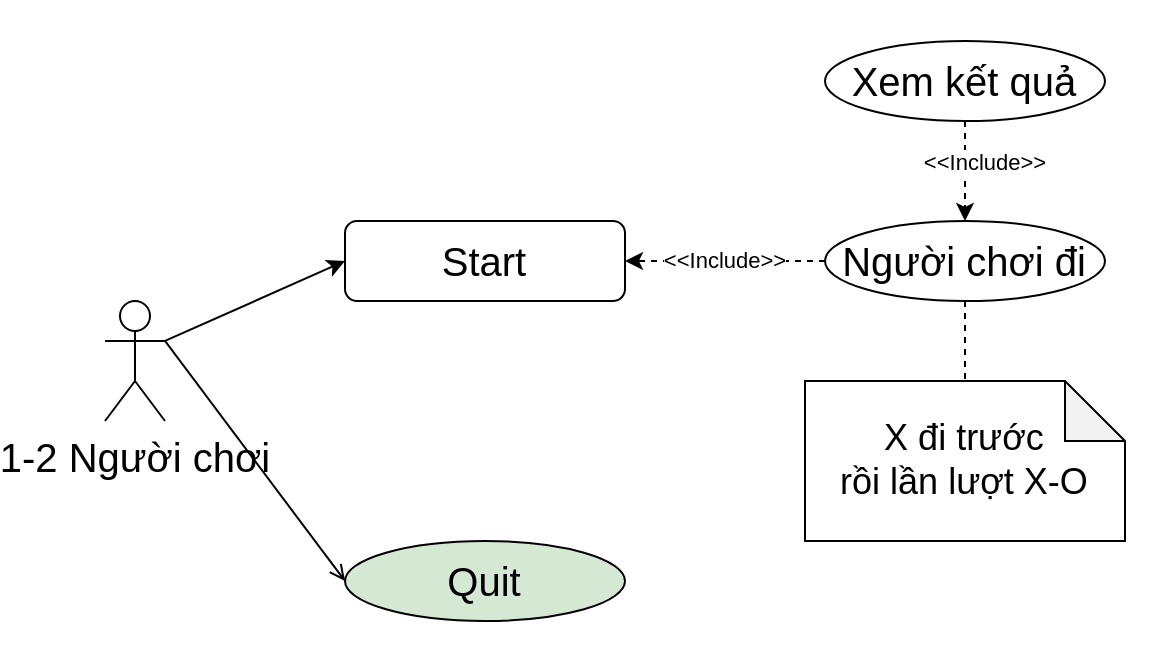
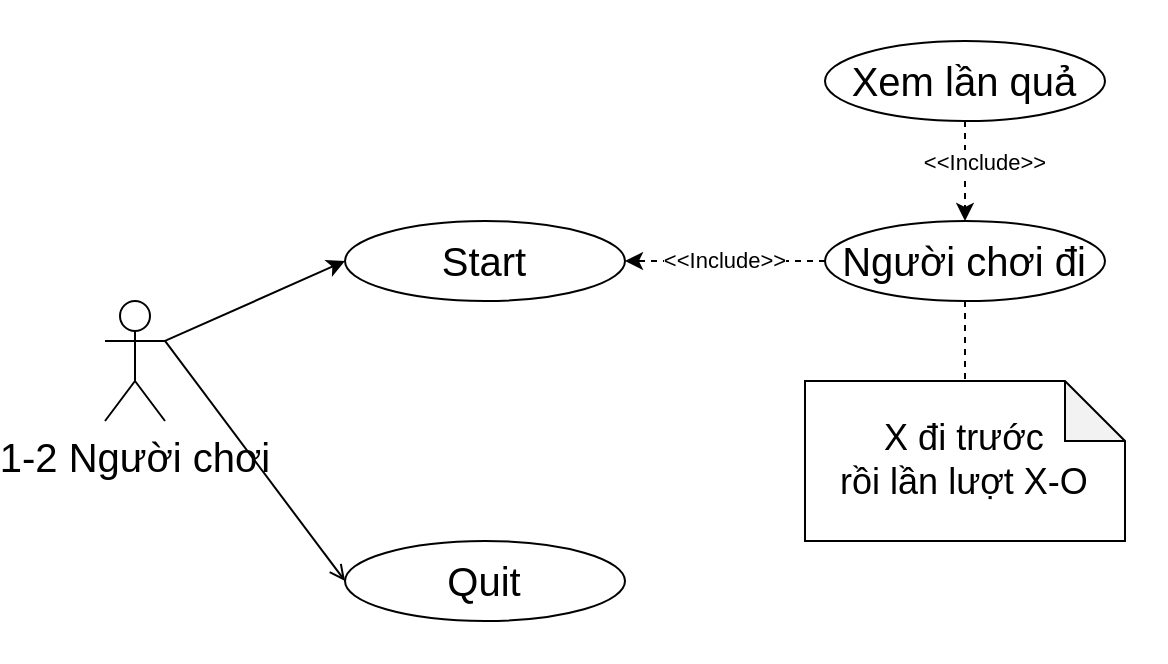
- <mxCell id="10" value="Xem kết quả" style="ellipse;whiteSpace=wrap;html=1;fontSize=20;" vertex="1" parent="1"><mxGeometry x="380" y="20" width="140" height="40" as="geometry" /></mxCell>
+ <mxCell id="10" value="Xem lần quả" style="ellipse;whiteSpace=wrap;html=1;fontSize=20;" vertex="1" parent="1"><mxGeometry x="380" y="20" width="140" height="40" as="geometry" /></mxCell>
- <mxCell id="2" value="Start" style="whiteSpace=wrap;html=1;fontSize=20;rounded=1;" parent="1" vertex="1"><mxGeometry x="140" y="110" width="140" height="40" as="geometry" /></mxCell>
+ <mxCell id="2" value="Start" style="ellipse;whiteSpace=wrap;html=1;fontSize=20;" parent="1" vertex="1"><mxGeometry x="140" y="110" width="140" height="40" as="geometry" /></mxCell>
- <mxCell id="4" value="Quit" style="ellipse;whiteSpace=wrap;html=1;fontSize=20;fillColor=#d5e8d4;" parent="1" vertex="1"><mxGeometry x="140" y="270" width="140" height="40" as="geometry" /></mxCell>
+ <mxCell id="4" value="Quit" style="ellipse;whiteSpace=wrap;html=1;fontSize=20;" parent="1" vertex="1"><mxGeometry x="140" y="270" width="140" height="40" as="geometry" /></mxCell>
